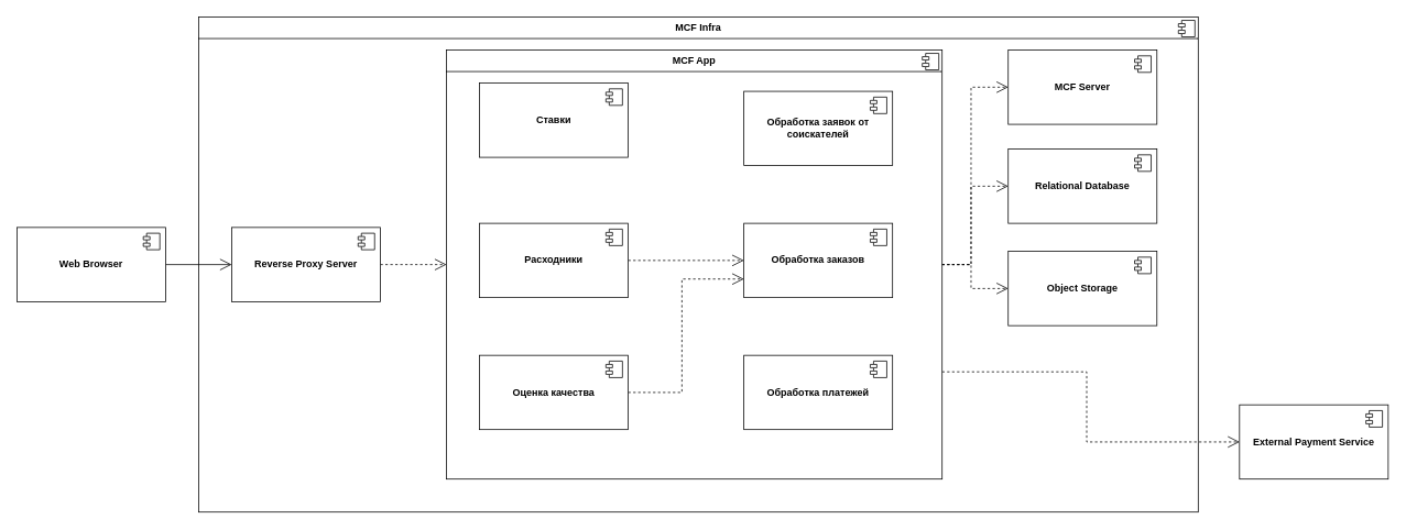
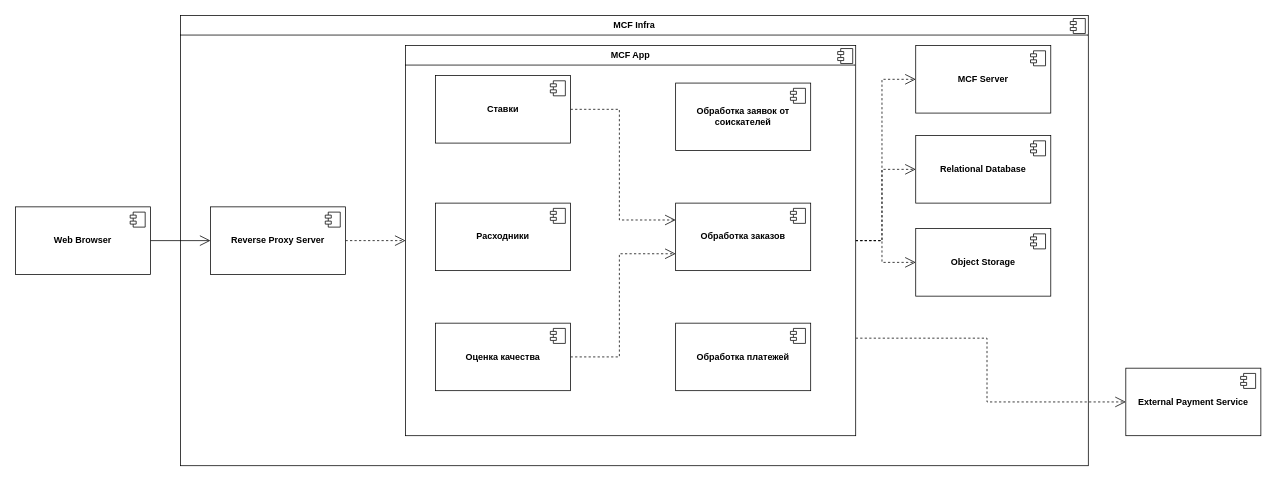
+ <mxCell id="9" style="edgeStyle=orthogonalEdgeStyle;rounded=0;orthogonalLoop=1;jettySize=auto;html=1;entryX=0;entryY=0.25;entryDx=0;entryDy=0;dashed=1;strokeColor=default;align=center;verticalAlign=middle;fontFamily=Helvetica;fontSize=11;fontColor=default;labelBackgroundColor=default;endArrow=open;endSize=12;" edge="1" parent="1" source="10" target="18"><mxGeometry relative="1" as="geometry" /></mxCell>
- <mxCell id="12" style="edgeStyle=orthogonalEdgeStyle;rounded=0;orthogonalLoop=1;jettySize=auto;html=1;entryX=0;entryY=0.5;entryDx=0;entryDy=0;dashed=1;strokeColor=default;align=center;verticalAlign=middle;fontFamily=Helvetica;fontSize=11;fontColor=default;labelBackgroundColor=default;endArrow=open;endSize=12;" edge="1" parent="1" source="13" target="18"><mxGeometry relative="1" as="geometry" /></mxCell>
